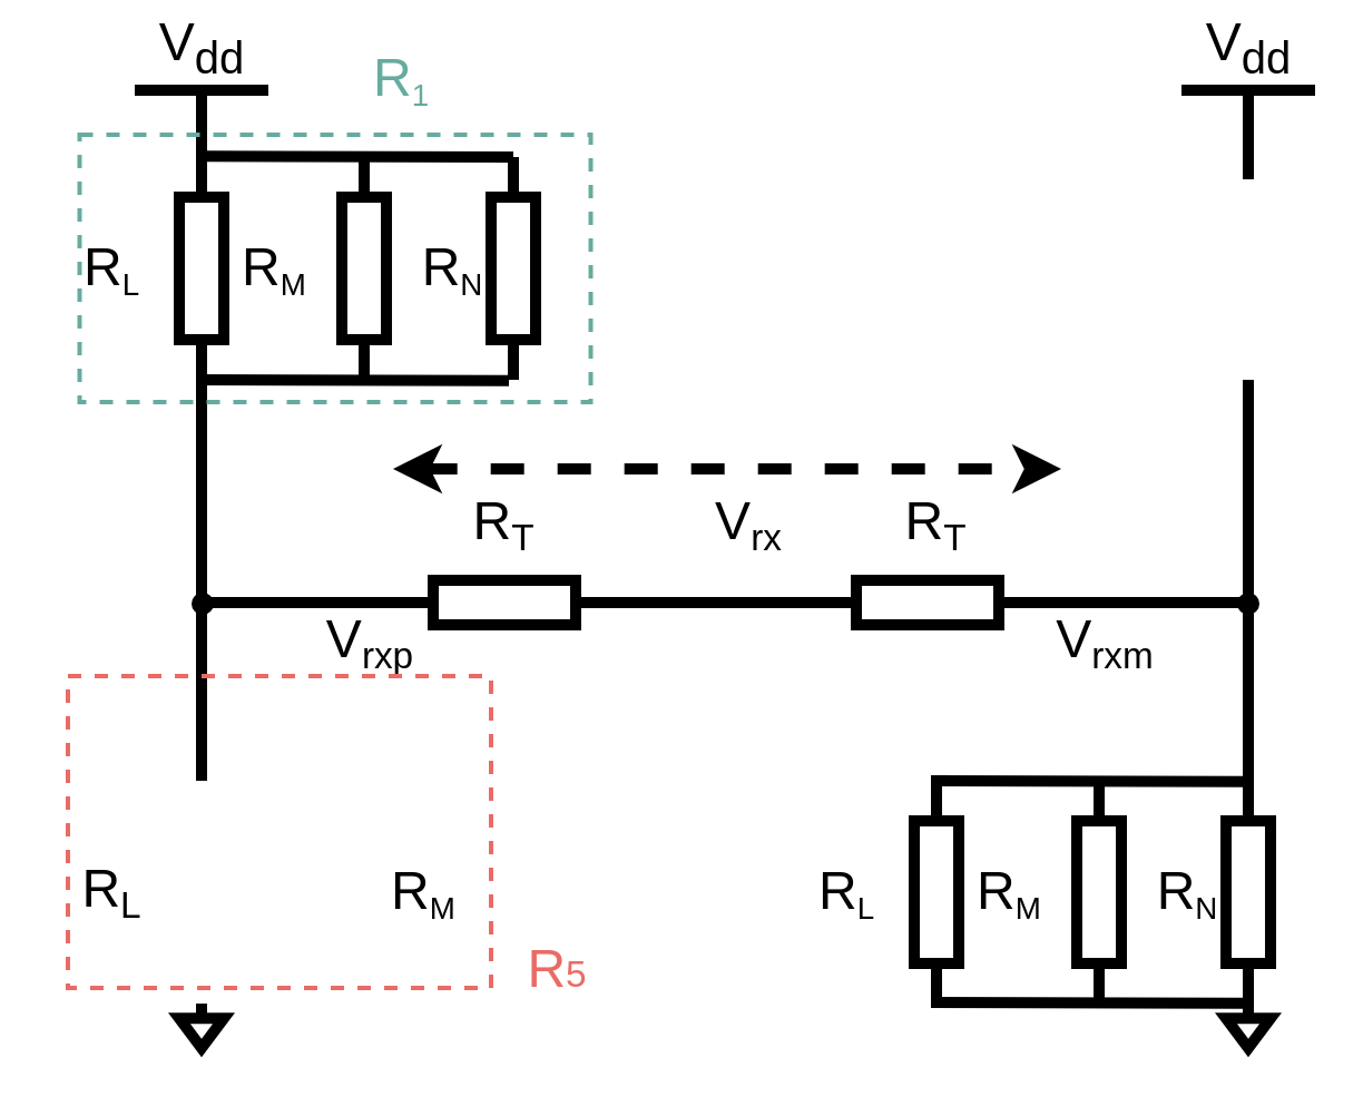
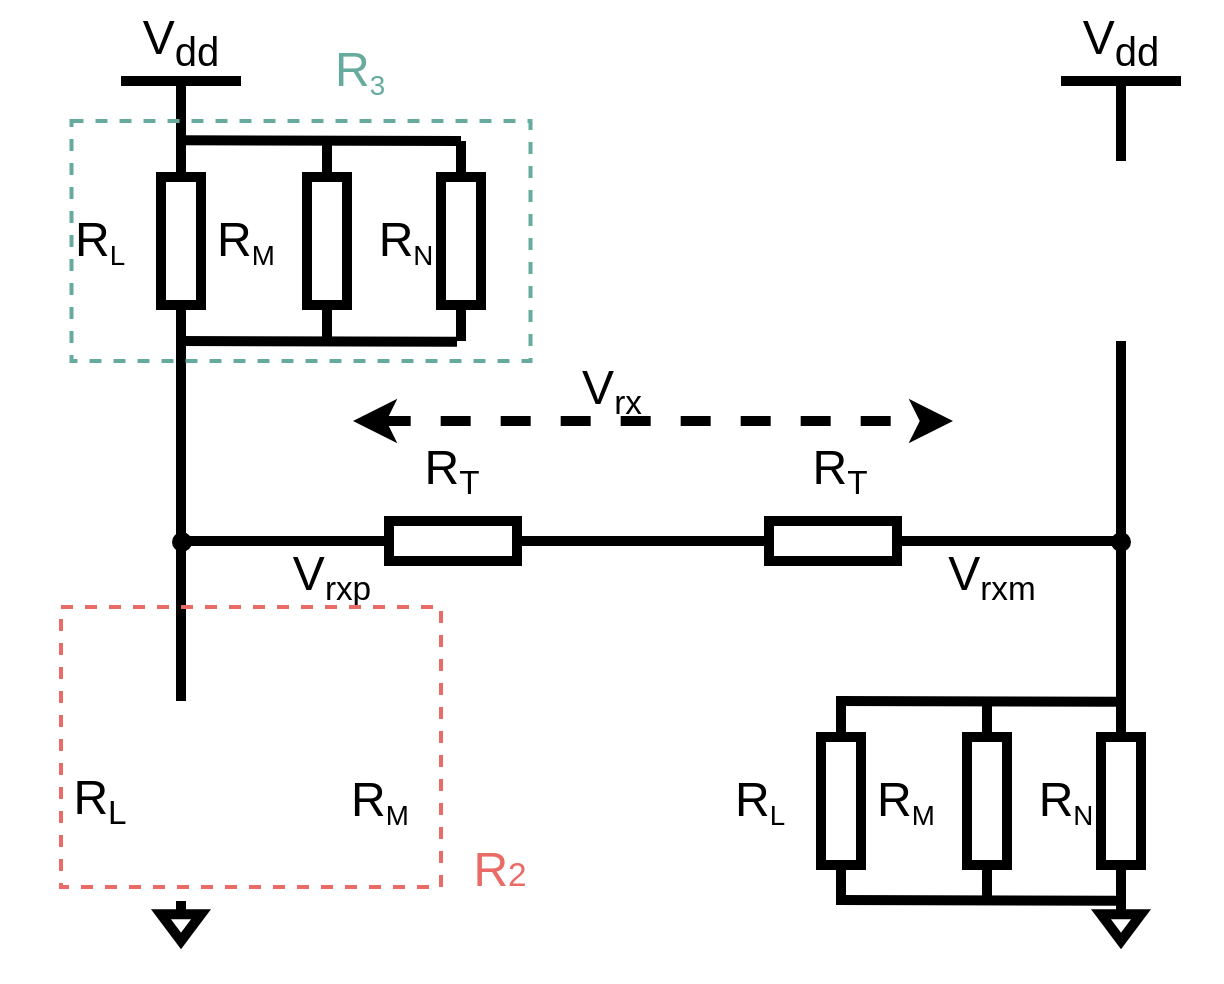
- <mxCell id="27" value="&lt;font color=&quot;#67ab9f&quot;&gt;&lt;font style=&quot;font-size: 24px;&quot;&gt;R&lt;/font&gt;&lt;font style=&quot;font-size: 16.667px;&quot;&gt;&lt;sub&gt;1&lt;/sub&gt;&lt;/font&gt;&lt;/font&gt;" style="text;html=1;strokeColor=none;fillColor=none;align=center;verticalAlign=middle;whiteSpace=wrap;rounded=0;strokeWidth=5;" vertex="1" parent="1"><mxGeometry x="150" y="20" width="60" height="30" as="geometry" /></mxCell>
+ <mxCell id="27" value="&lt;font color=&quot;#67ab9f&quot;&gt;&lt;font style=&quot;font-size: 24px;&quot;&gt;R&lt;/font&gt;&lt;font style=&quot;font-size: 16.667px;&quot;&gt;&lt;sub&gt;3&lt;/sub&gt;&lt;/font&gt;&lt;/font&gt;" style="text;html=1;strokeColor=none;fillColor=none;align=center;verticalAlign=middle;whiteSpace=wrap;rounded=0;strokeWidth=5;" vertex="1" parent="1"><mxGeometry x="150" y="20" width="60" height="30" as="geometry" /></mxCell>
- <mxCell id="23" value="&lt;font style=&quot;font-size: 24px;&quot;&gt;V&lt;/font&gt;&lt;font style=&quot;font-size: 20px;&quot;&gt;&lt;sub&gt;rx&lt;/sub&gt;&lt;/font&gt;" style="text;html=1;strokeColor=none;fillColor=none;align=center;verticalAlign=middle;whiteSpace=wrap;rounded=0;strokeWidth=5;" vertex="1" parent="1"><mxGeometry x="306" y="220" width="60" height="30" as="geometry" /></mxCell>
+ <mxCell id="23" value="&lt;font style=&quot;font-size: 24px;&quot;&gt;V&lt;/font&gt;&lt;font style=&quot;font-size: 20px;&quot;&gt;&lt;sub&gt;rx&lt;/sub&gt;&lt;/font&gt;" style="text;html=1;strokeColor=none;fillColor=none;align=center;verticalAlign=middle;whiteSpace=wrap;rounded=0;strokeWidth=5;" vertex="1" parent="1"><mxGeometry x="276" y="180" width="60" height="30" as="geometry" /></mxCell>
- <mxCell id="28" value="&lt;font color=&quot;#ea6b66&quot;&gt;&lt;font style=&quot;font-size: 24px;&quot;&gt;R&lt;/font&gt;&lt;font style=&quot;font-size: 16.667px;&quot;&gt;5&lt;/font&gt;&lt;/font&gt;" style="text;html=1;strokeColor=none;fillColor=none;align=center;verticalAlign=middle;whiteSpace=wrap;rounded=0;strokeWidth=5;" vertex="1" parent="1"><mxGeometry x="220" y="420" width="60" height="30" as="geometry" /></mxCell>
+ <mxCell id="28" value="&lt;font color=&quot;#ea6b66&quot;&gt;&lt;font style=&quot;font-size: 24px;&quot;&gt;R&lt;/font&gt;&lt;font style=&quot;font-size: 16.667px;&quot;&gt;2&lt;/font&gt;&lt;/font&gt;" style="text;html=1;strokeColor=none;fillColor=none;align=center;verticalAlign=middle;whiteSpace=wrap;rounded=0;strokeWidth=5;" vertex="1" parent="1"><mxGeometry x="220" y="420" width="60" height="30" as="geometry" /></mxCell>
